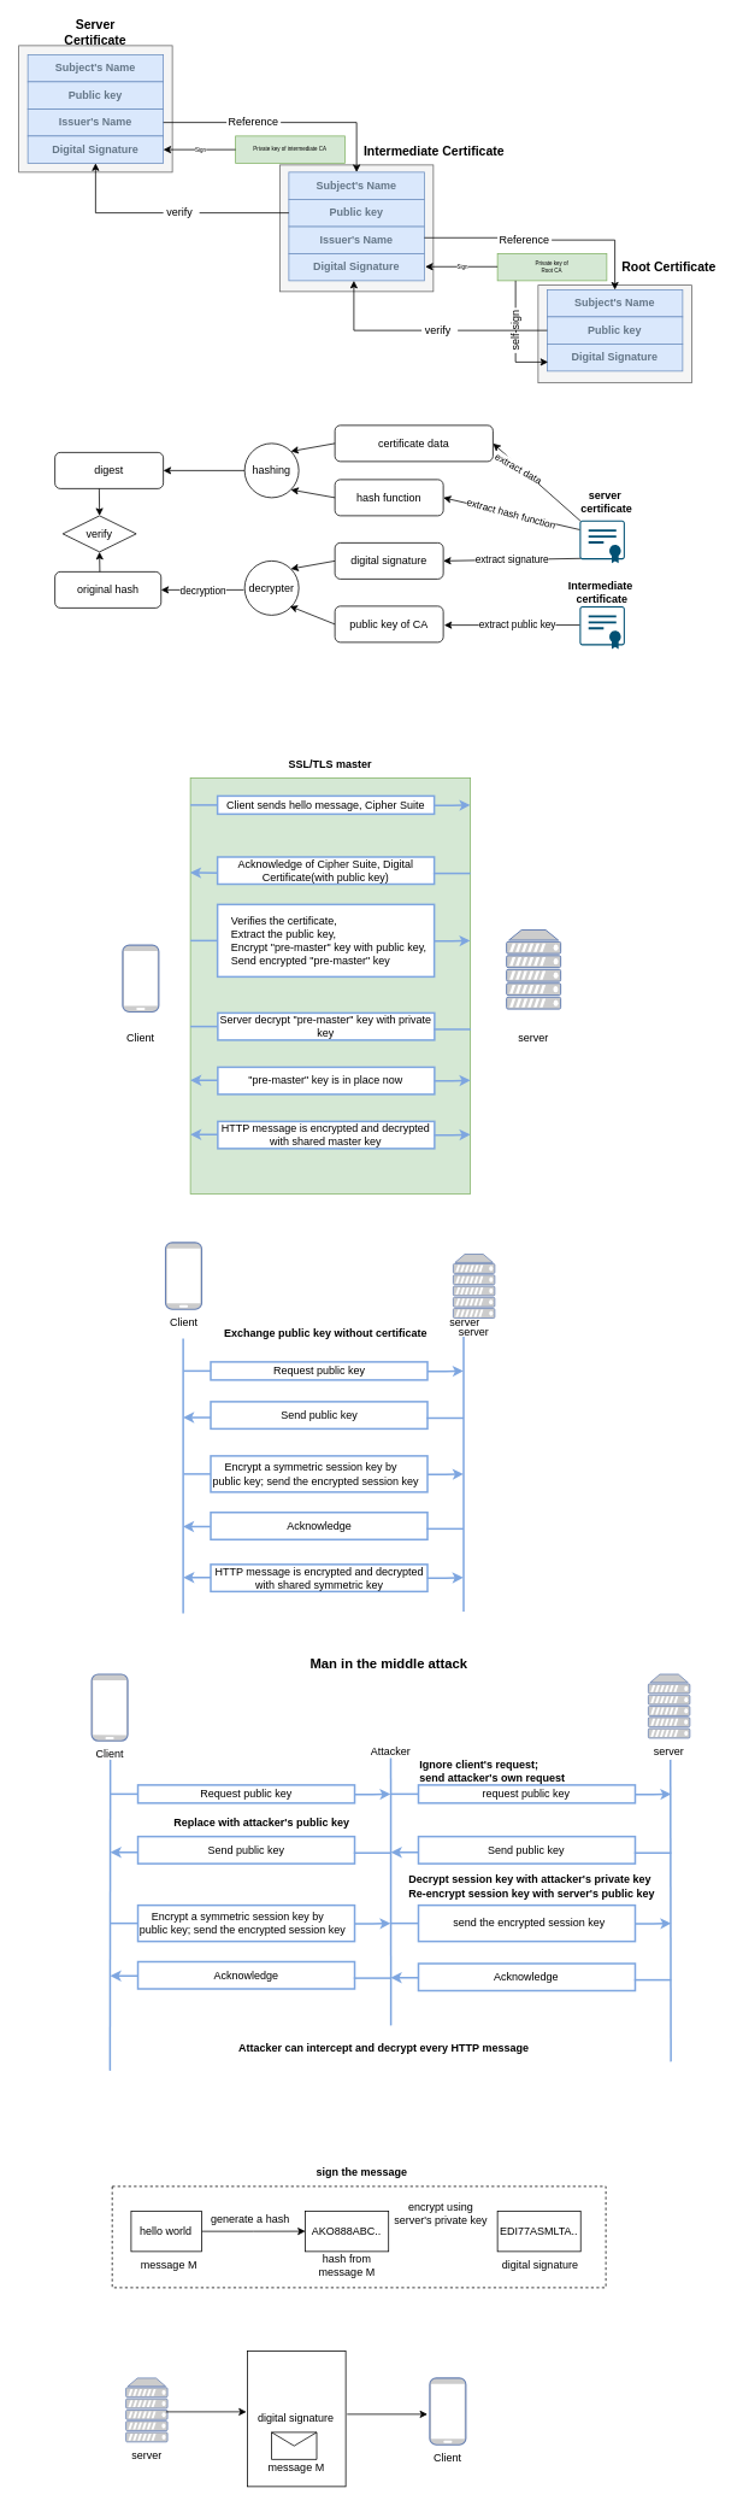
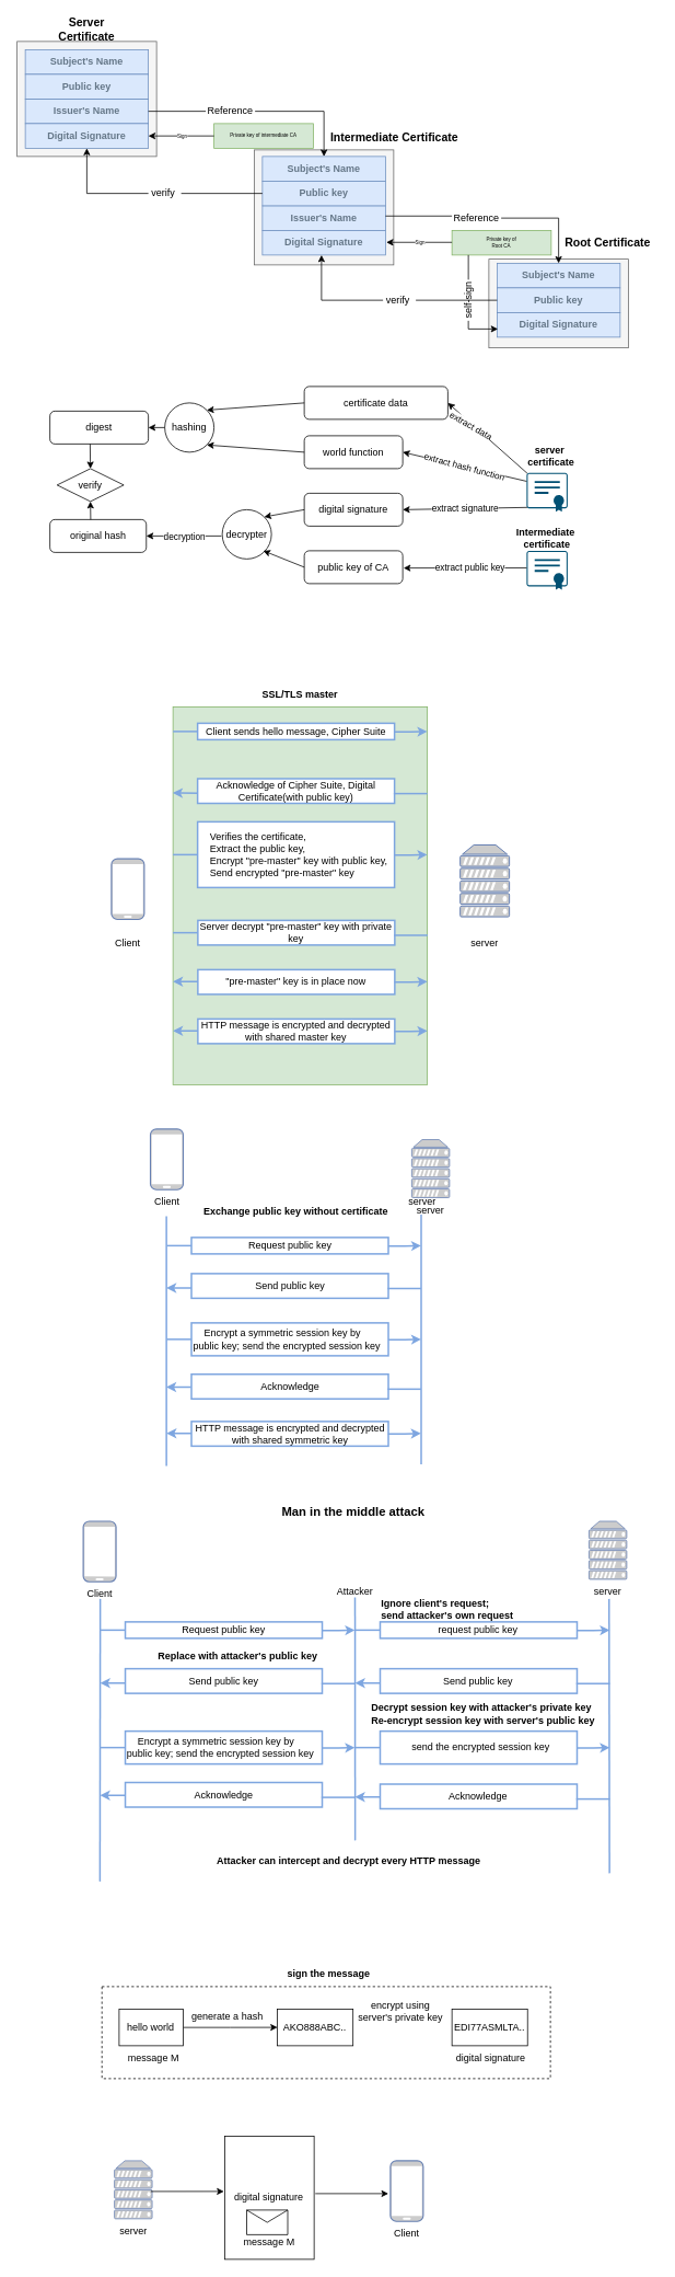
- <mxCell id="64" value="hashing" style="ellipse;whiteSpace=wrap;html=1;aspect=fixed;" parent="1" vertex="1"><mxGeometry x="270" y="490" width="60" height="60" as="geometry" /></mxCell>
+ <mxCell id="64" value="hashing" style="ellipse;whiteSpace=wrap;html=1;aspect=fixed;" parent="1" vertex="1"><mxGeometry x="200" y="490" width="60" height="60" as="geometry" /></mxCell>
- <mxCell id="60" value="hash function" style="rounded=1;whiteSpace=wrap;html=1;" parent="1" vertex="1"><mxGeometry x="370" y="530" width="120" height="40" as="geometry" /></mxCell>
+ <mxCell id="60" value="world function" style="rounded=1;whiteSpace=wrap;html=1;" parent="1" vertex="1"><mxGeometry x="370" y="530" width="120" height="40" as="geometry" /></mxCell>
- <mxCell id="163" value="hash from message M" style="text;html=1;strokeColor=none;fillColor=none;align=center;verticalAlign=middle;whiteSpace=wrap;rounded=0;" vertex="1" parent="1"><mxGeometry x="330" y="2490" width="106.75" height="30" as="geometry" /></mxCell>
